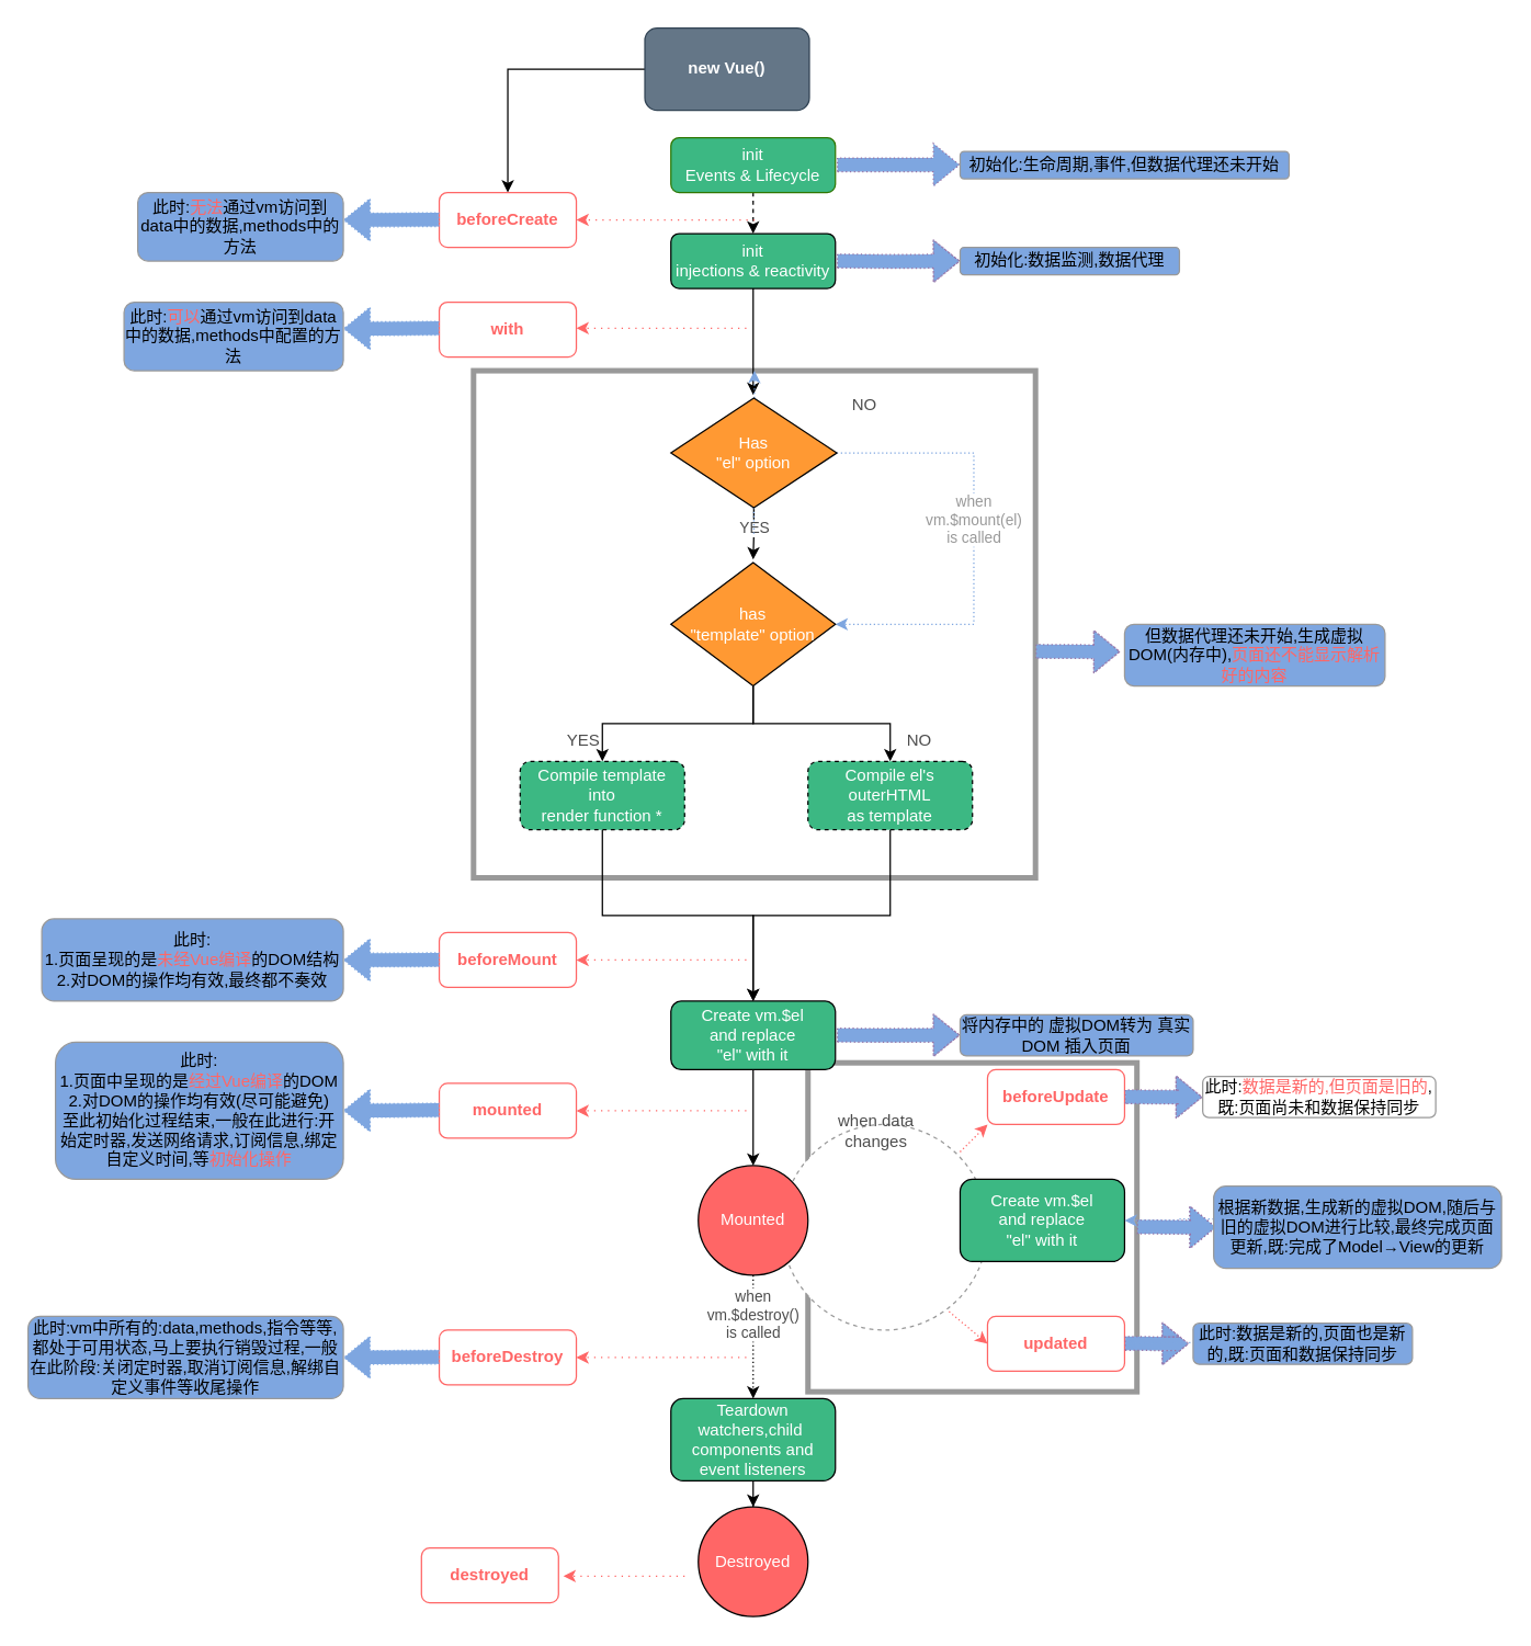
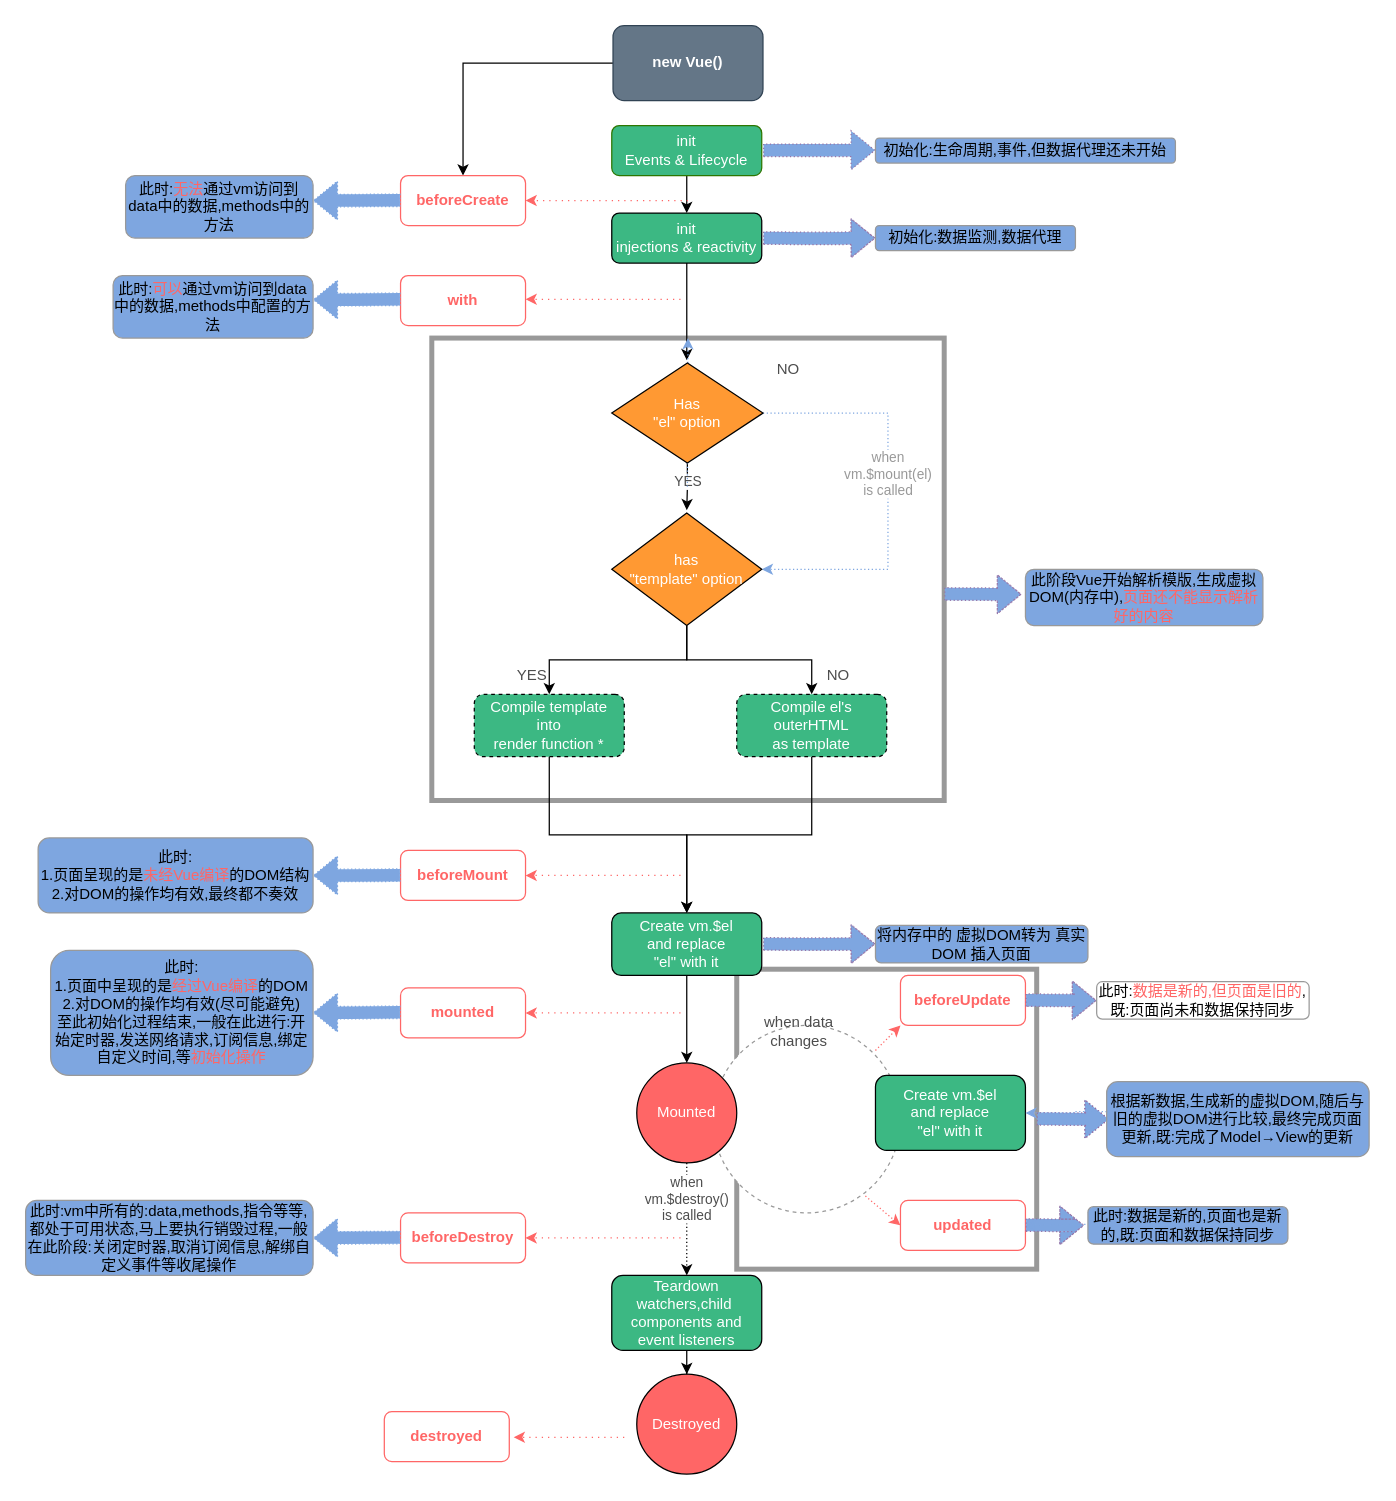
- <mxCell id="6" value="&lt;b&gt;new Vue()&lt;/b&gt;" style="rounded=1;whiteSpace=wrap;html=1;labelBackgroundColor=none;fillColor=#647687;strokeColor=#314354;fontColor=#ffffff;flipH=1;" vertex="1" parent="1"><mxGeometry x="470" y="20" width="120" height="60" as="geometry" /></mxCell>
+ <mxCell id="6" value="&lt;b&gt;new Vue()&lt;/b&gt;" style="rounded=1;whiteSpace=wrap;html=1;labelBackgroundColor=none;fillColor=#647687;strokeColor=#314354;fontColor=#ffffff;flipH=1;" vertex="1" parent="1"><mxGeometry x="490" y="20" width="120" height="60" as="geometry" /></mxCell>
- <mxCell id="7" style="edgeStyle=orthogonalEdgeStyle;rounded=0;orthogonalLoop=1;jettySize=auto;html=1;entryX=0.5;entryY=0;entryDx=0;entryDy=0;fontColor=#FFFFFF;labelBackgroundColor=none;dashed=1;" edge="1" parent="1" source="8" target="10"><mxGeometry relative="1" as="geometry"><Array as="points"><mxPoint x="549" y="160" /><mxPoint x="549" y="160" /></Array></mxGeometry></mxCell>
+ <mxCell id="7" style="edgeStyle=orthogonalEdgeStyle;rounded=0;orthogonalLoop=1;jettySize=auto;html=1;entryX=0.5;entryY=0;entryDx=0;entryDy=0;fontColor=#FFFFFF;labelBackgroundColor=none;" edge="1" parent="1" source="8" target="10"><mxGeometry relative="1" as="geometry"><Array as="points"><mxPoint x="549" y="160" /><mxPoint x="549" y="160" /></Array></mxGeometry></mxCell>
- <mxCell id="59" value="但数据代理还未开始,生成虚拟DOM(内存中),&lt;font color=&quot;#ff6666&quot;&gt;页面还不能显示解析好的内容&lt;/font&gt;" style="rounded=1;whiteSpace=wrap;html=1;labelBackgroundColor=none;strokeColor=#999999;fontColor=#000000;fillColor=#7EA6E0;" vertex="1" parent="1"><mxGeometry x="820" y="455" width="190" height="45" as="geometry" /></mxCell>
+ <mxCell id="59" value="此阶段Vue开始解析模版,生成虚拟DOM(内存中),&lt;font color=&quot;#ff6666&quot;&gt;页面还不能显示解析好的内容&lt;/font&gt;" style="rounded=1;whiteSpace=wrap;html=1;labelBackgroundColor=none;strokeColor=#999999;fontColor=#000000;fillColor=#7EA6E0;" vertex="1" parent="1"><mxGeometry x="820" y="455" width="190" height="45" as="geometry" /></mxCell>
